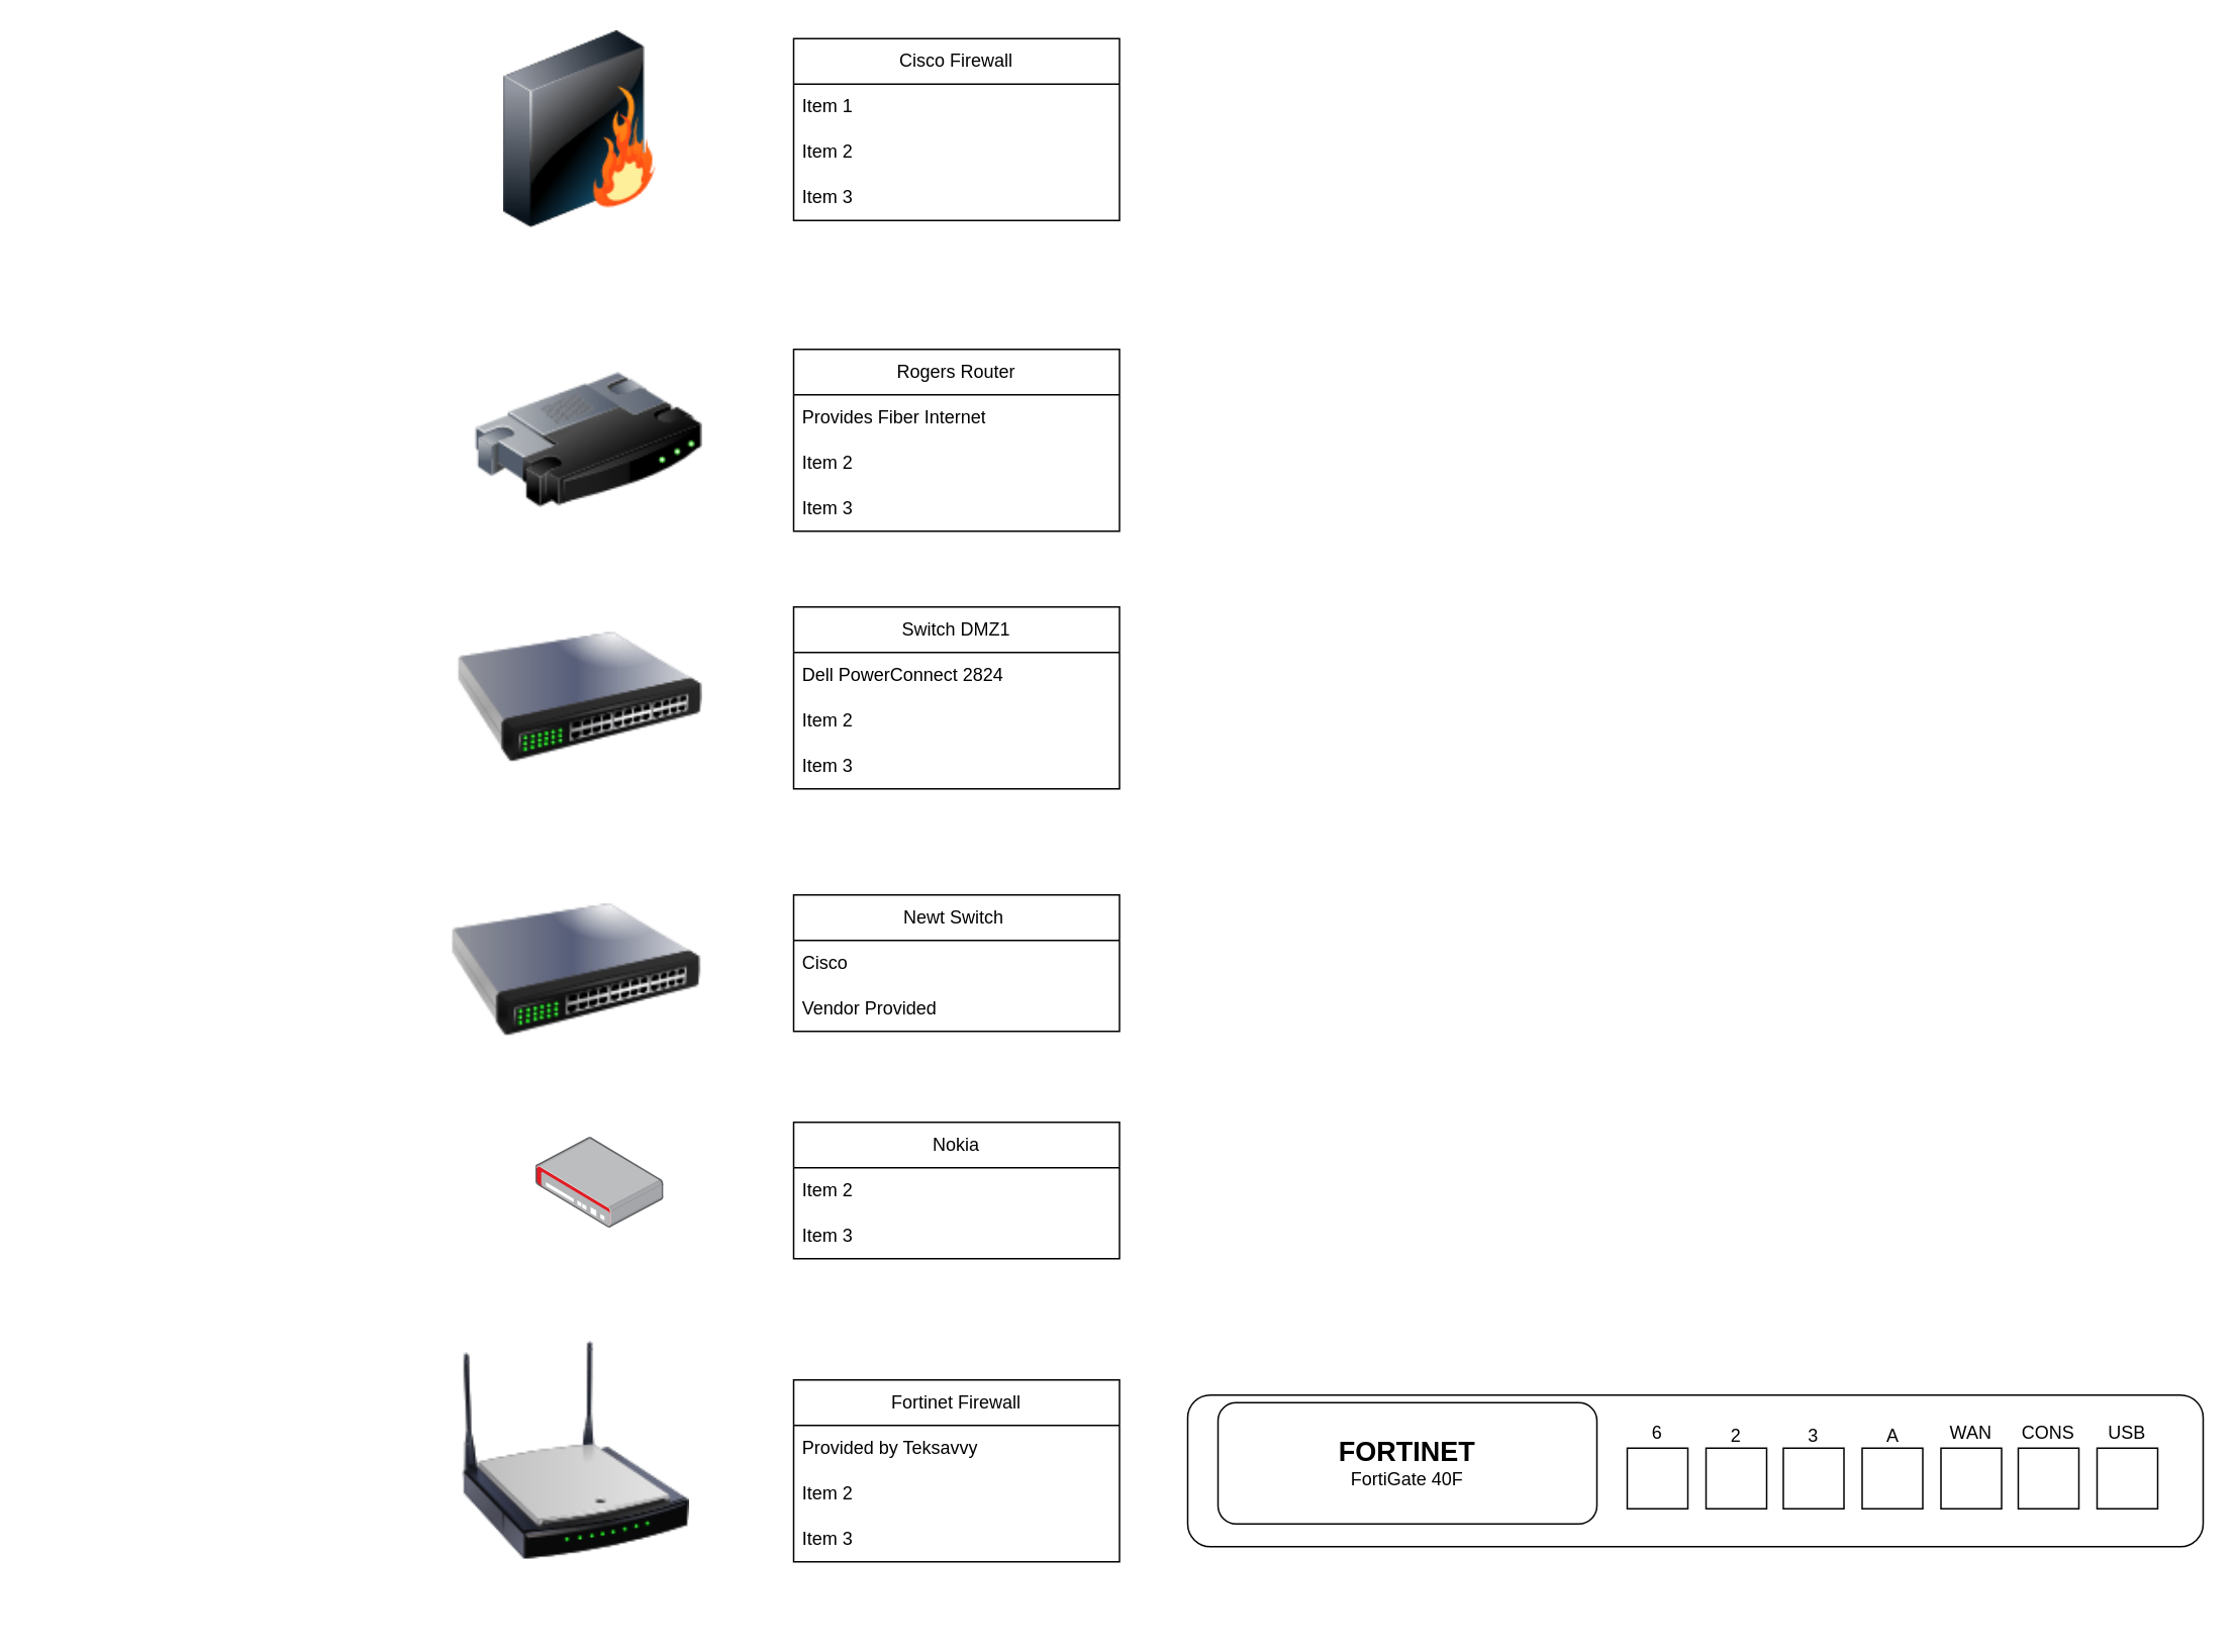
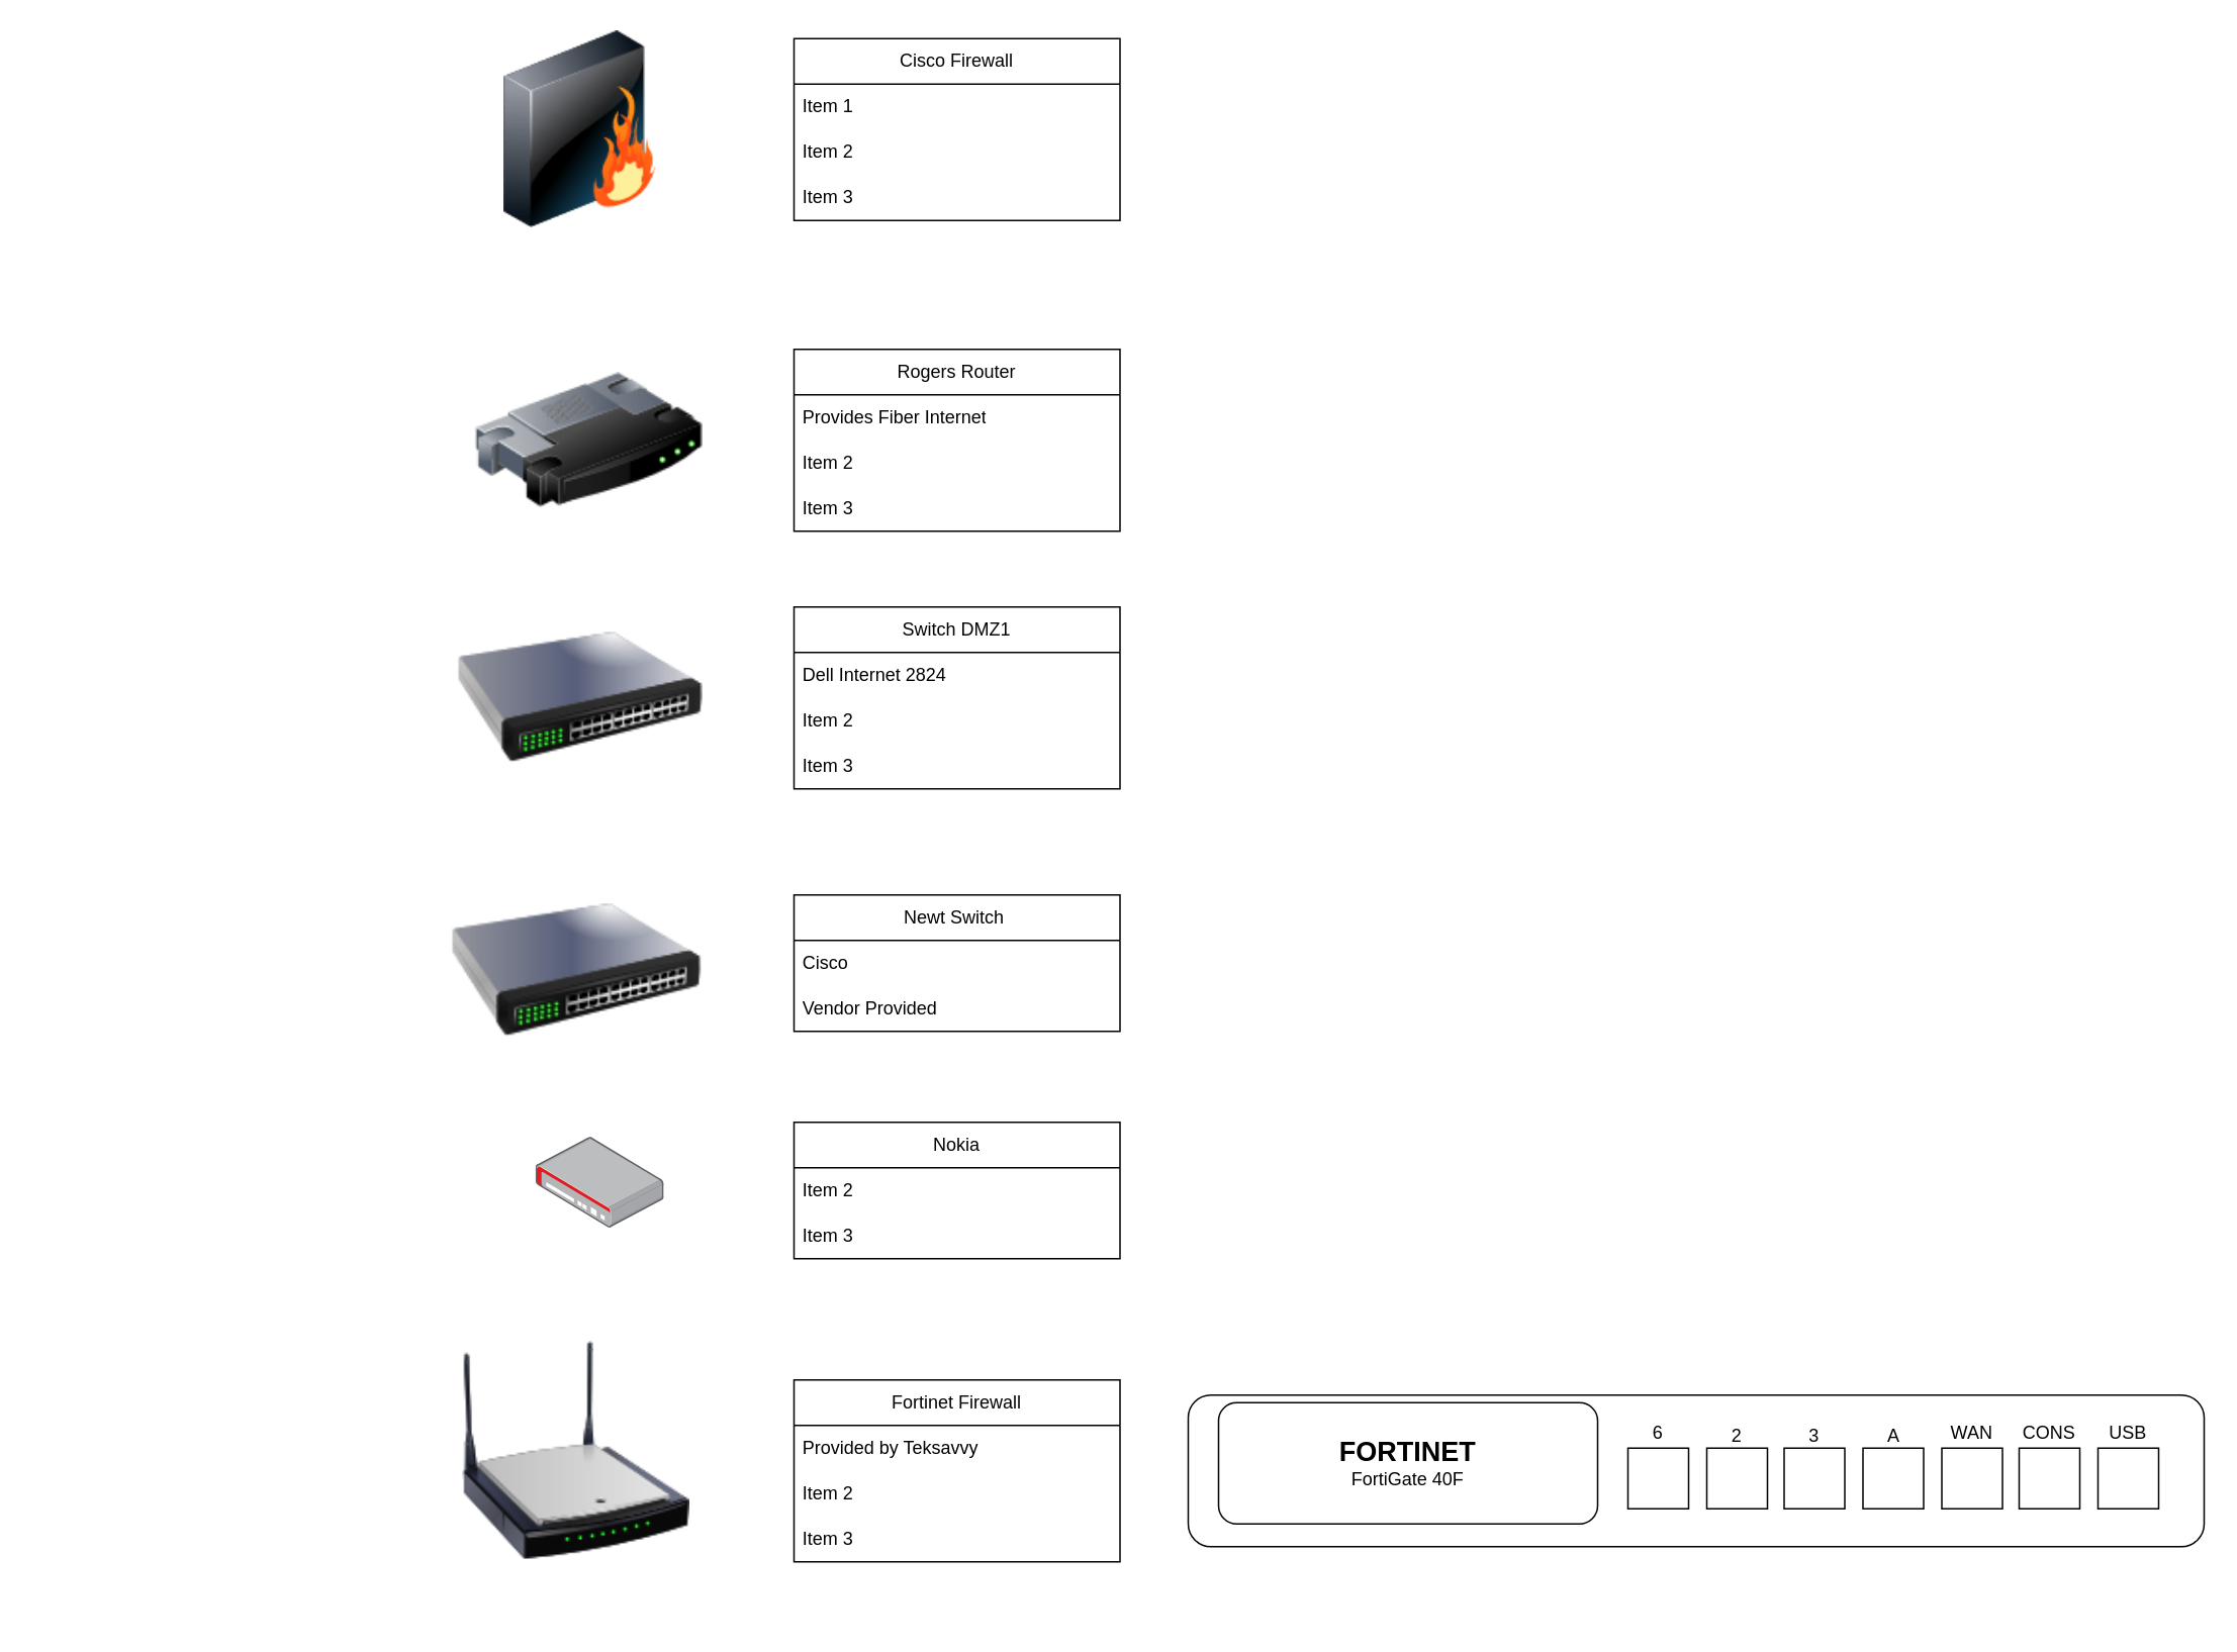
- <mxCell id="10" value="Dell PowerConnect 2824" style="text;strokeColor=none;fillColor=none;align=left;verticalAlign=middle;spacingLeft=4;spacingRight=4;overflow=hidden;points=[[0,0.5],[1,0.5]];portConstraint=eastwest;rotatable=0;whiteSpace=wrap;html=1;" vertex="1" parent="9"><mxGeometry y="30" width="215" height="30" as="geometry" /></mxCell>
+ <mxCell id="10" value="Dell Internet 2824" style="text;strokeColor=none;fillColor=none;align=left;verticalAlign=middle;spacingLeft=4;spacingRight=4;overflow=hidden;points=[[0,0.5],[1,0.5]];portConstraint=eastwest;rotatable=0;whiteSpace=wrap;html=1;" vertex="1" parent="9"><mxGeometry y="30" width="215" height="30" as="geometry" /></mxCell>
